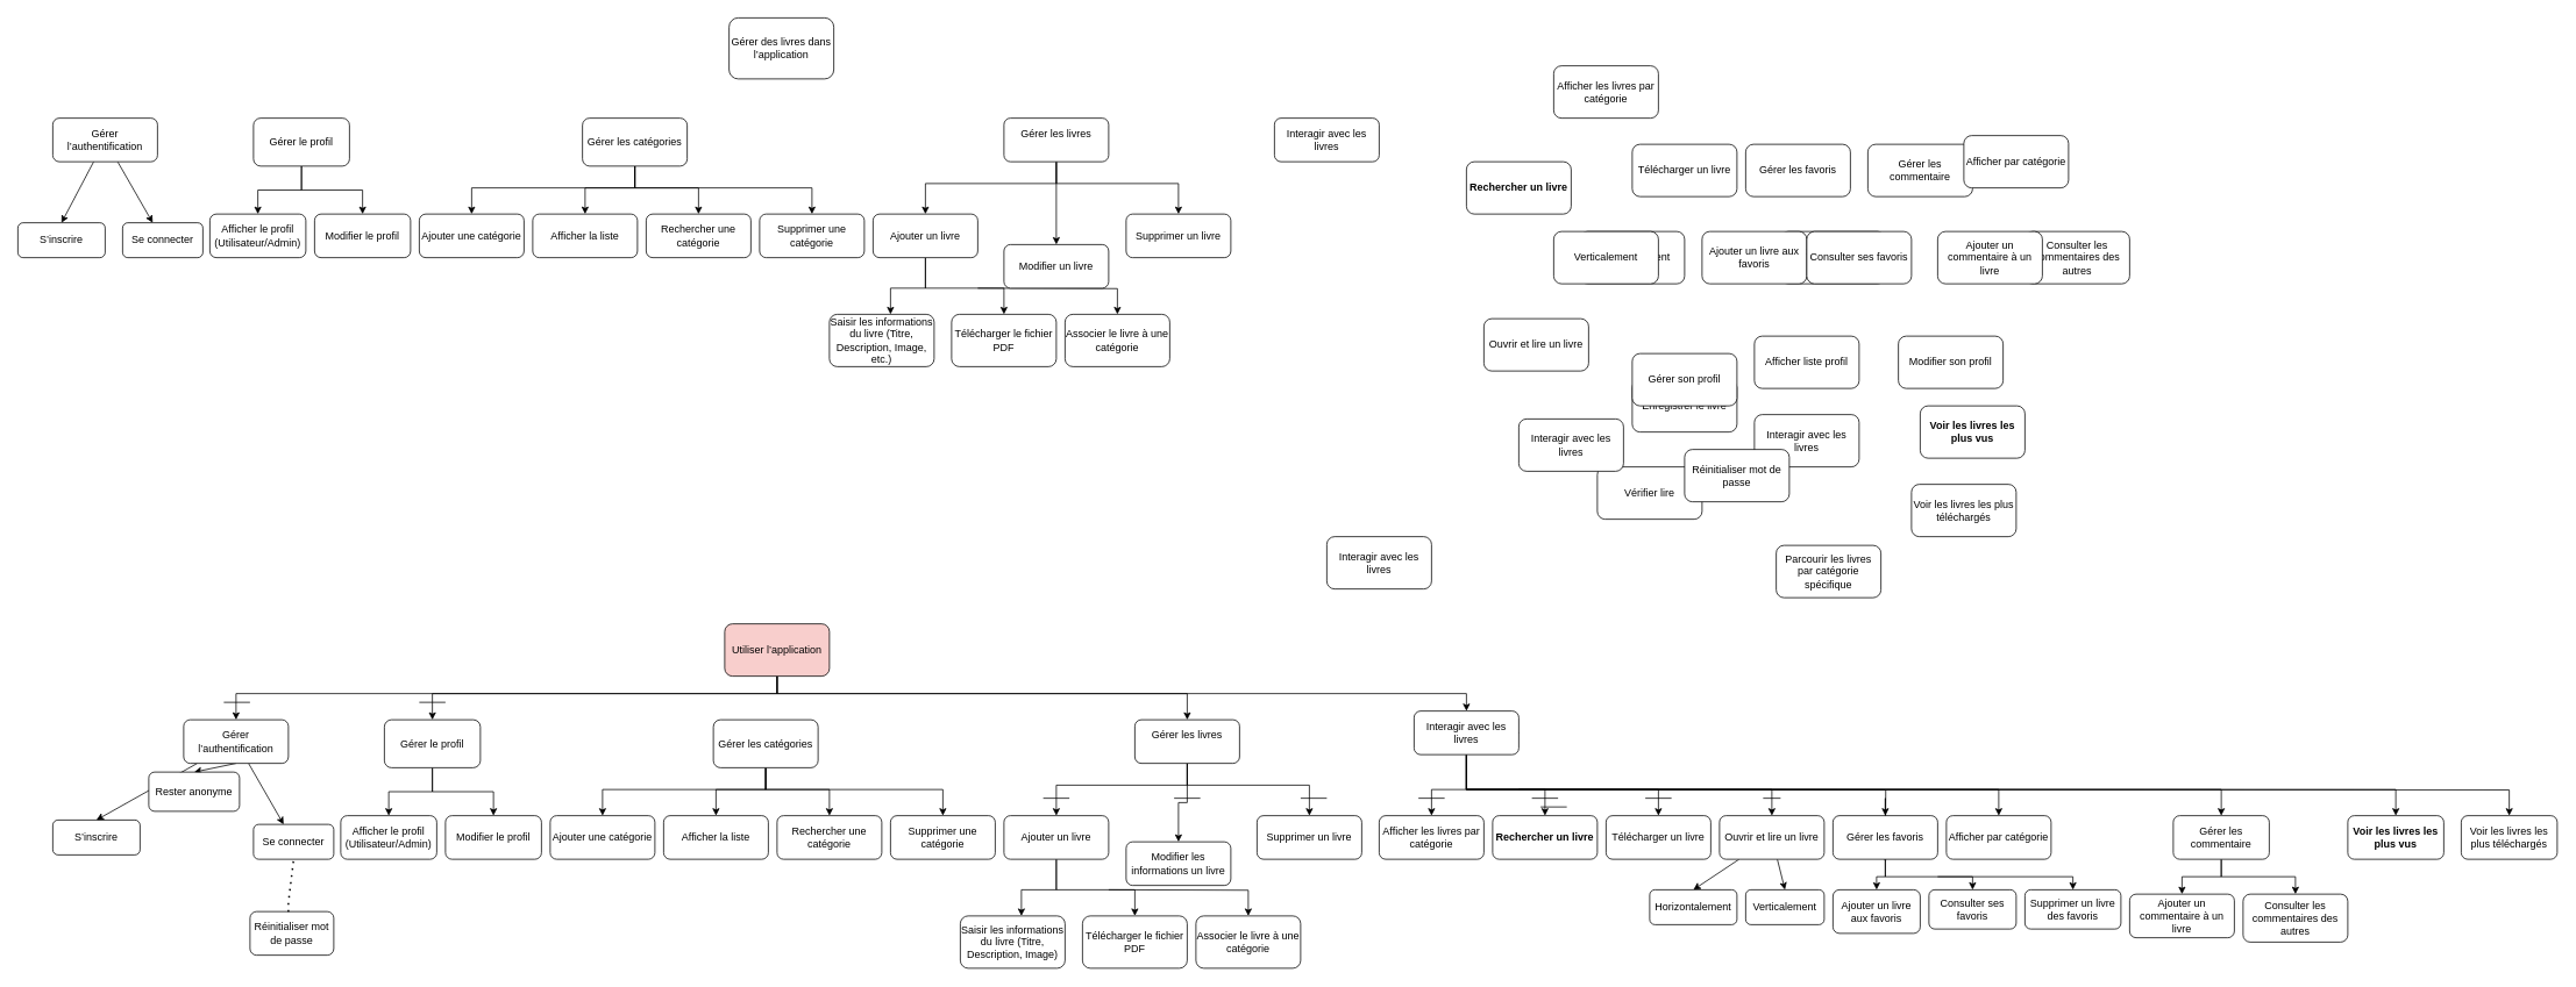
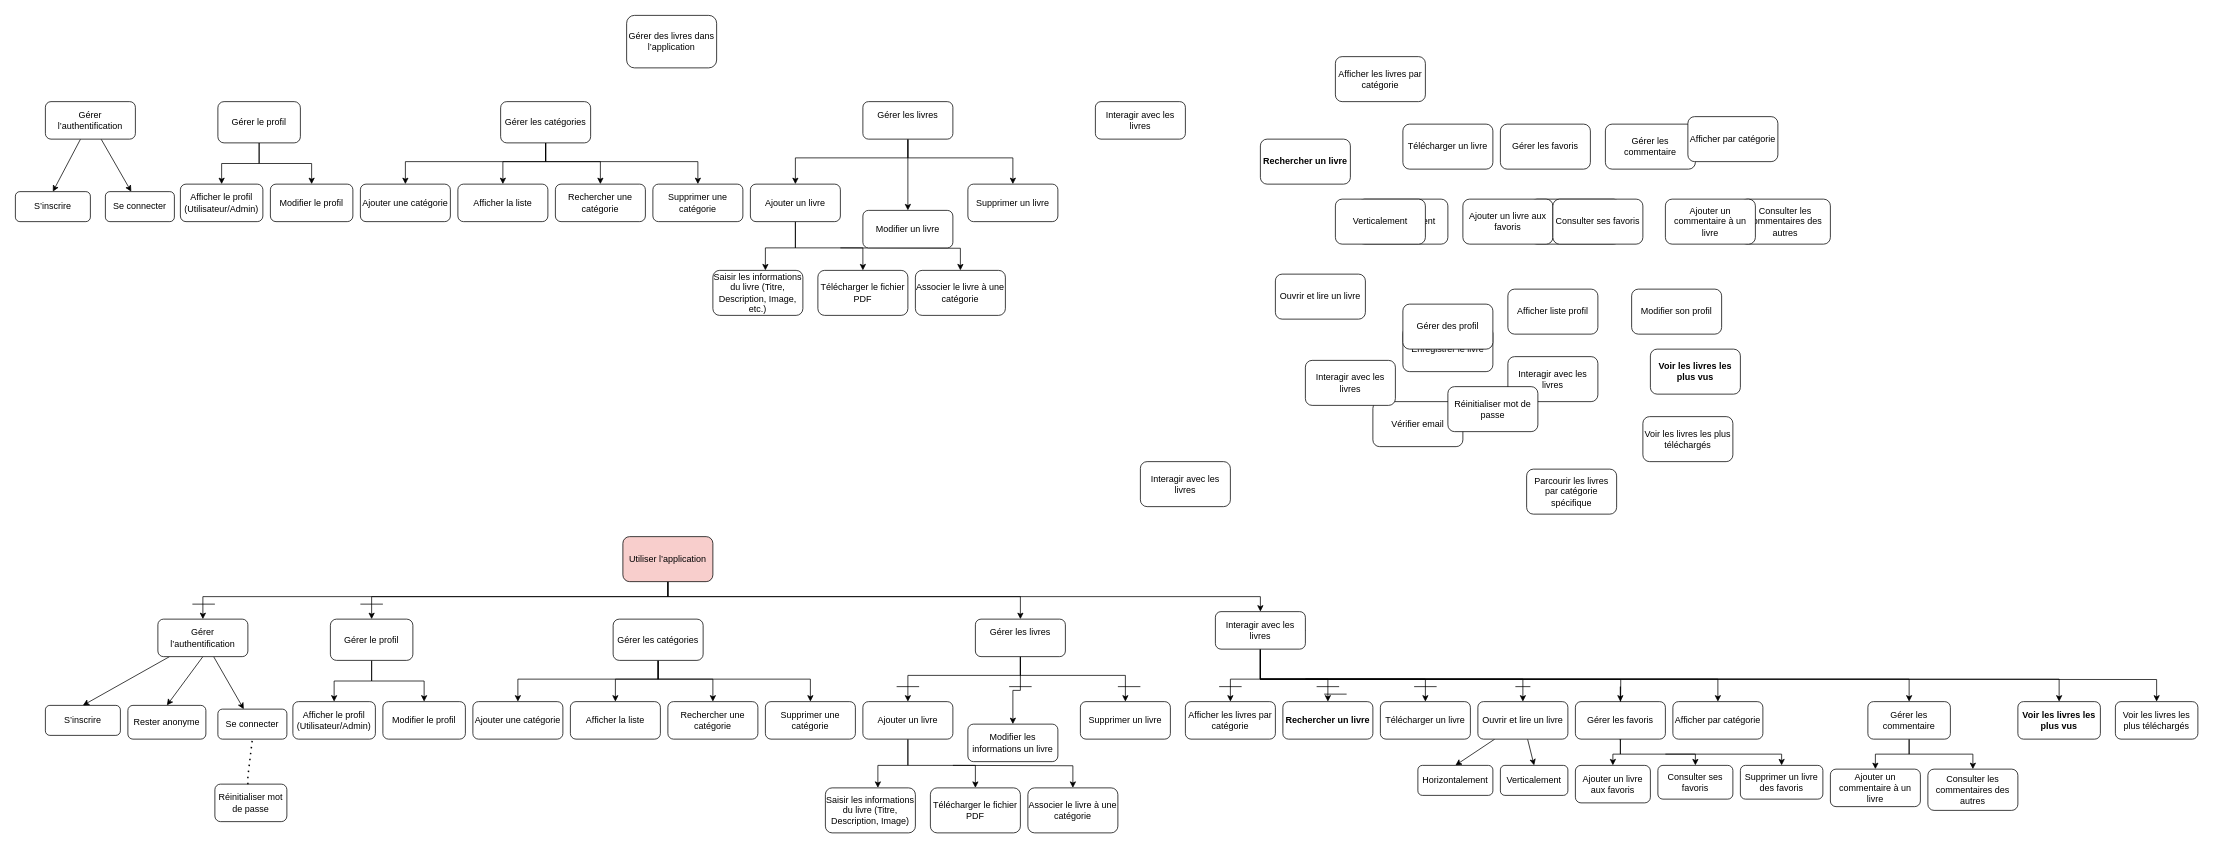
- <mxCell id="32" value="Gérer son profil" style="rounded=1;whiteSpace=wrap;html=1;" parent="1" vertex="1"><mxGeometry x="1870" y="405" width="120" height="60" as="geometry" /></mxCell>
+ <mxCell id="32" value="Gérer des profil" style="rounded=1;whiteSpace=wrap;html=1;" parent="1" vertex="1"><mxGeometry x="1870" y="405" width="120" height="60" as="geometry" /></mxCell>
- <mxCell id="42" value="Vérifier lire" style="rounded=1;whiteSpace=wrap;html=1;" parent="1" vertex="1"><mxGeometry x="1830" y="535" width="120" height="60" as="geometry" /></mxCell>
+ <mxCell id="42" value="Vérifier email" style="rounded=1;whiteSpace=wrap;html=1;" parent="1" vertex="1"><mxGeometry x="1830" y="535" width="120" height="60" as="geometry" /></mxCell>
- <mxCell id="136" value="Rester anonyme" style="rounded=1;whiteSpace=wrap;html=1;" parent="1" vertex="1"><mxGeometry x="170" y="885" width="104" height="45" as="geometry" /></mxCell>
+ <mxCell id="136" value="Rester anonyme" style="rounded=1;whiteSpace=wrap;html=1;" parent="1" vertex="1"><mxGeometry x="170" y="940" width="104" height="45" as="geometry" /></mxCell>
